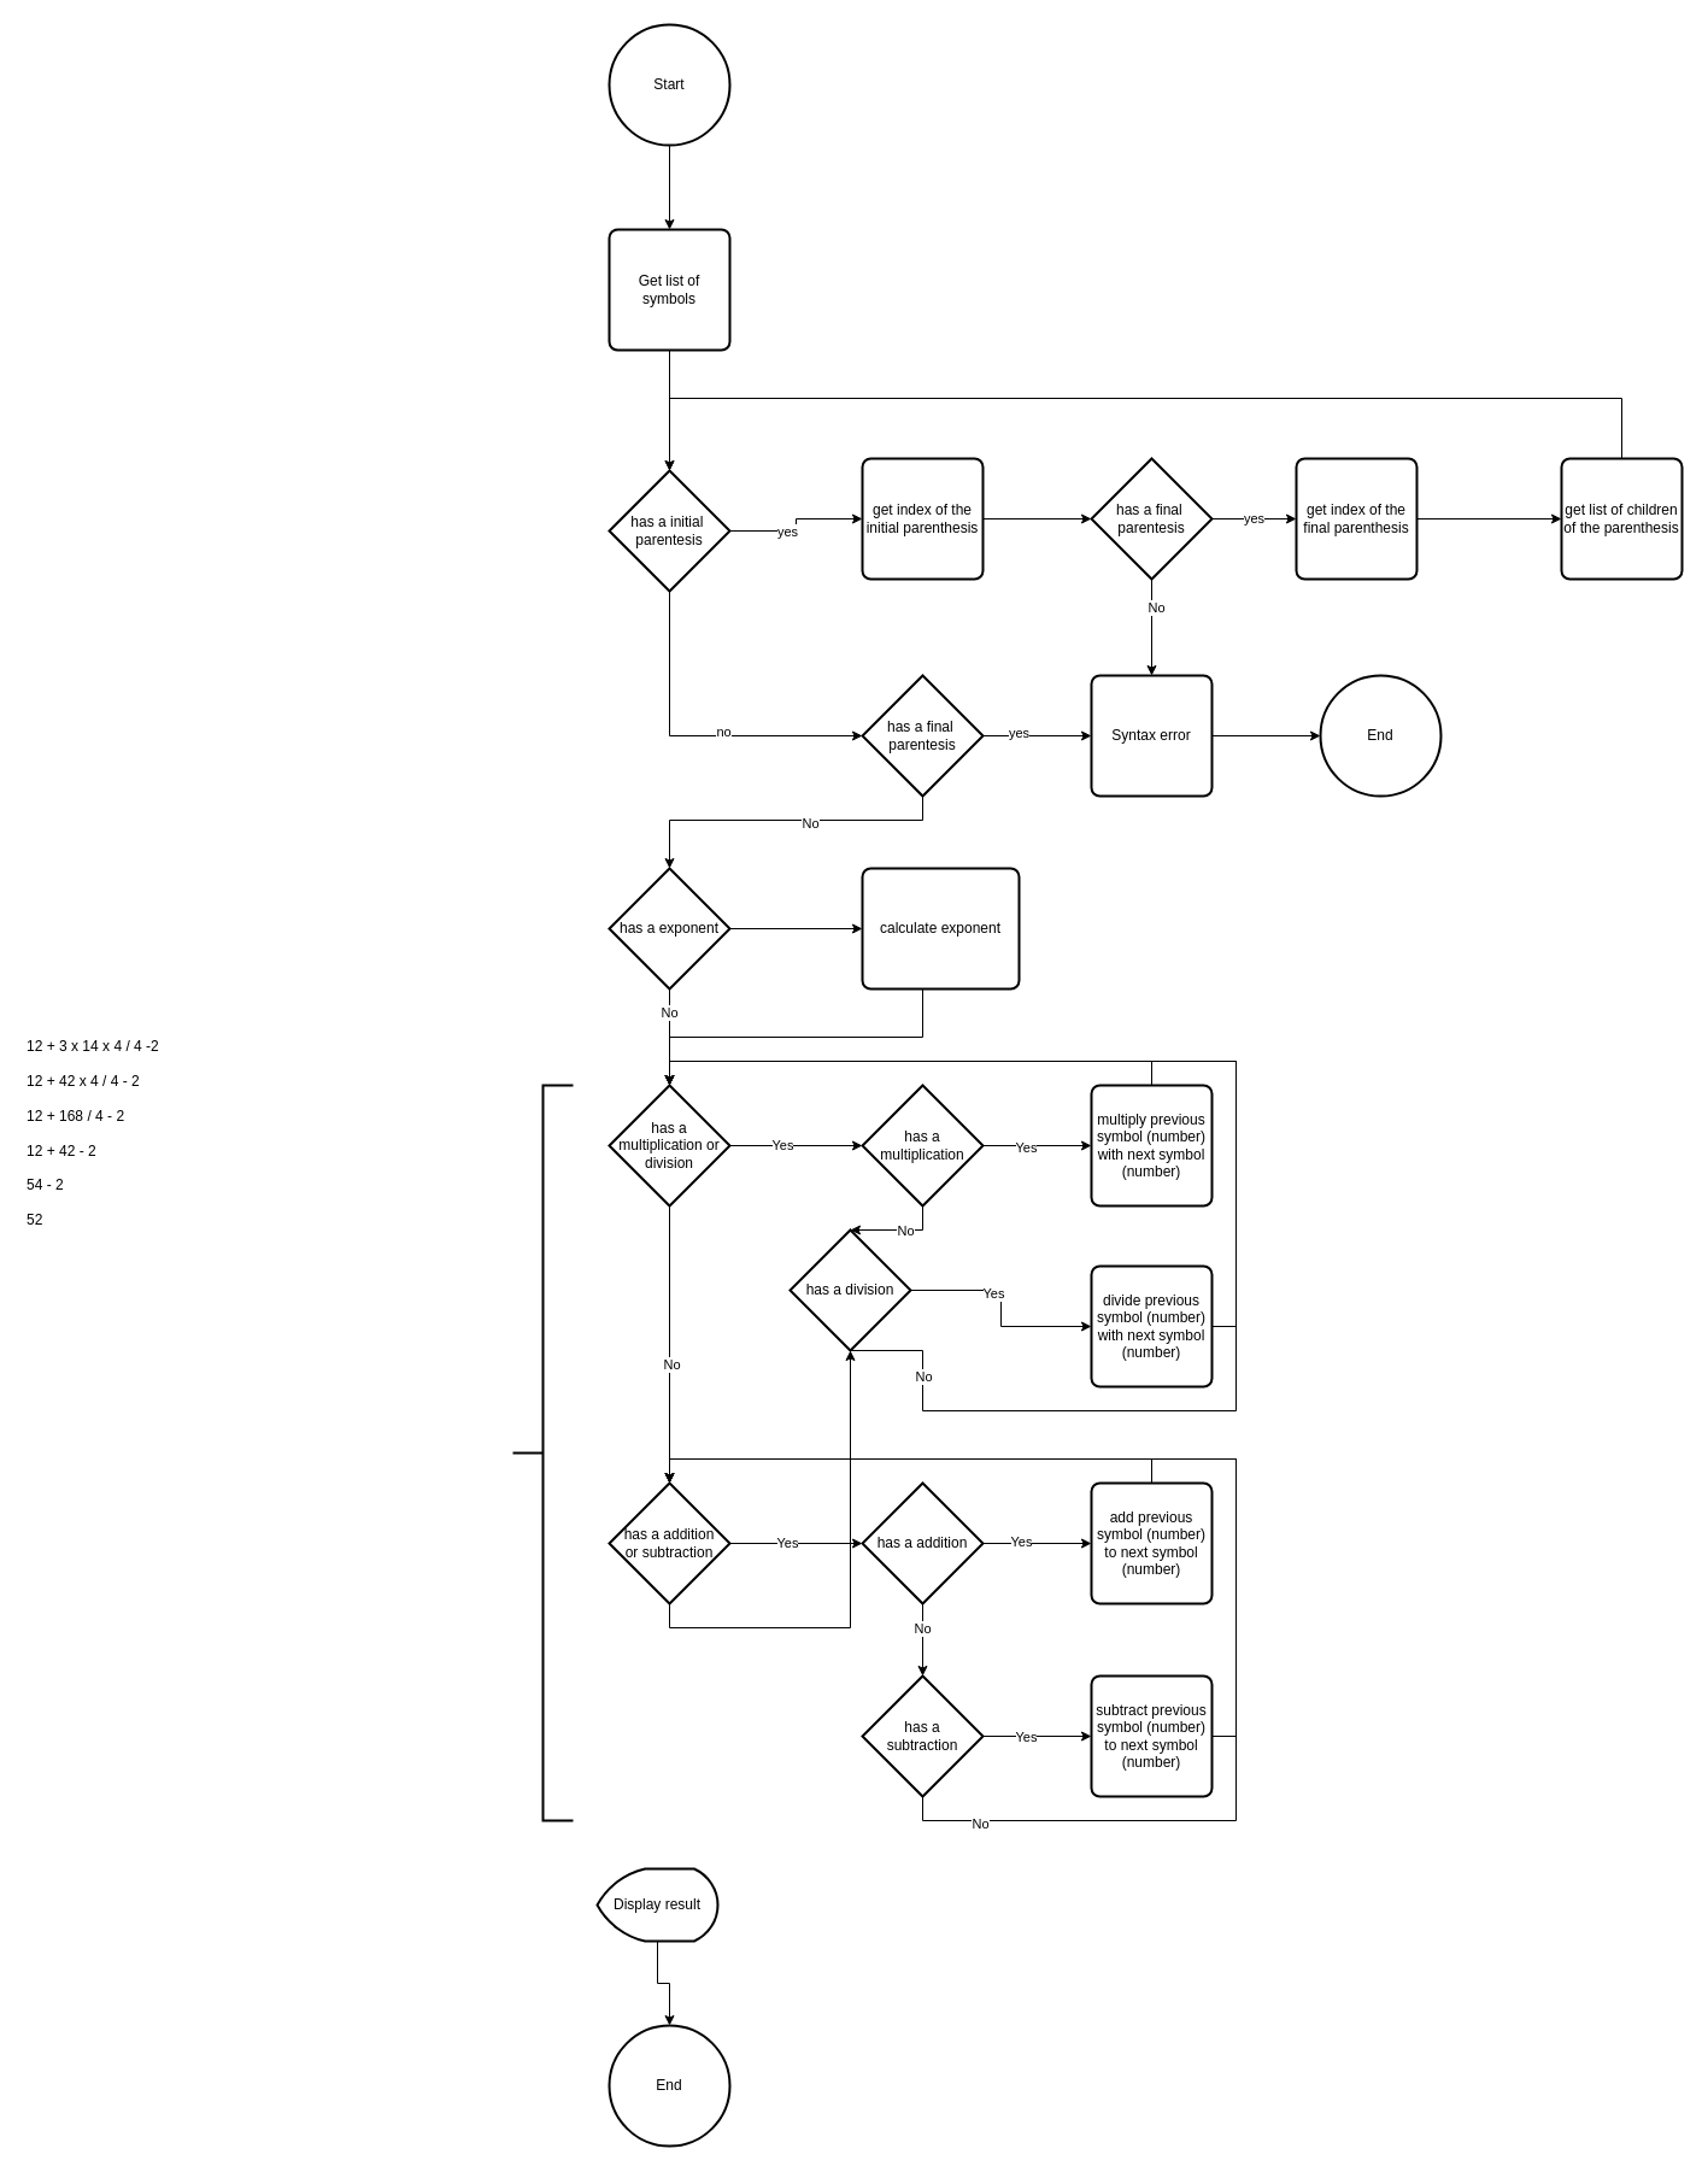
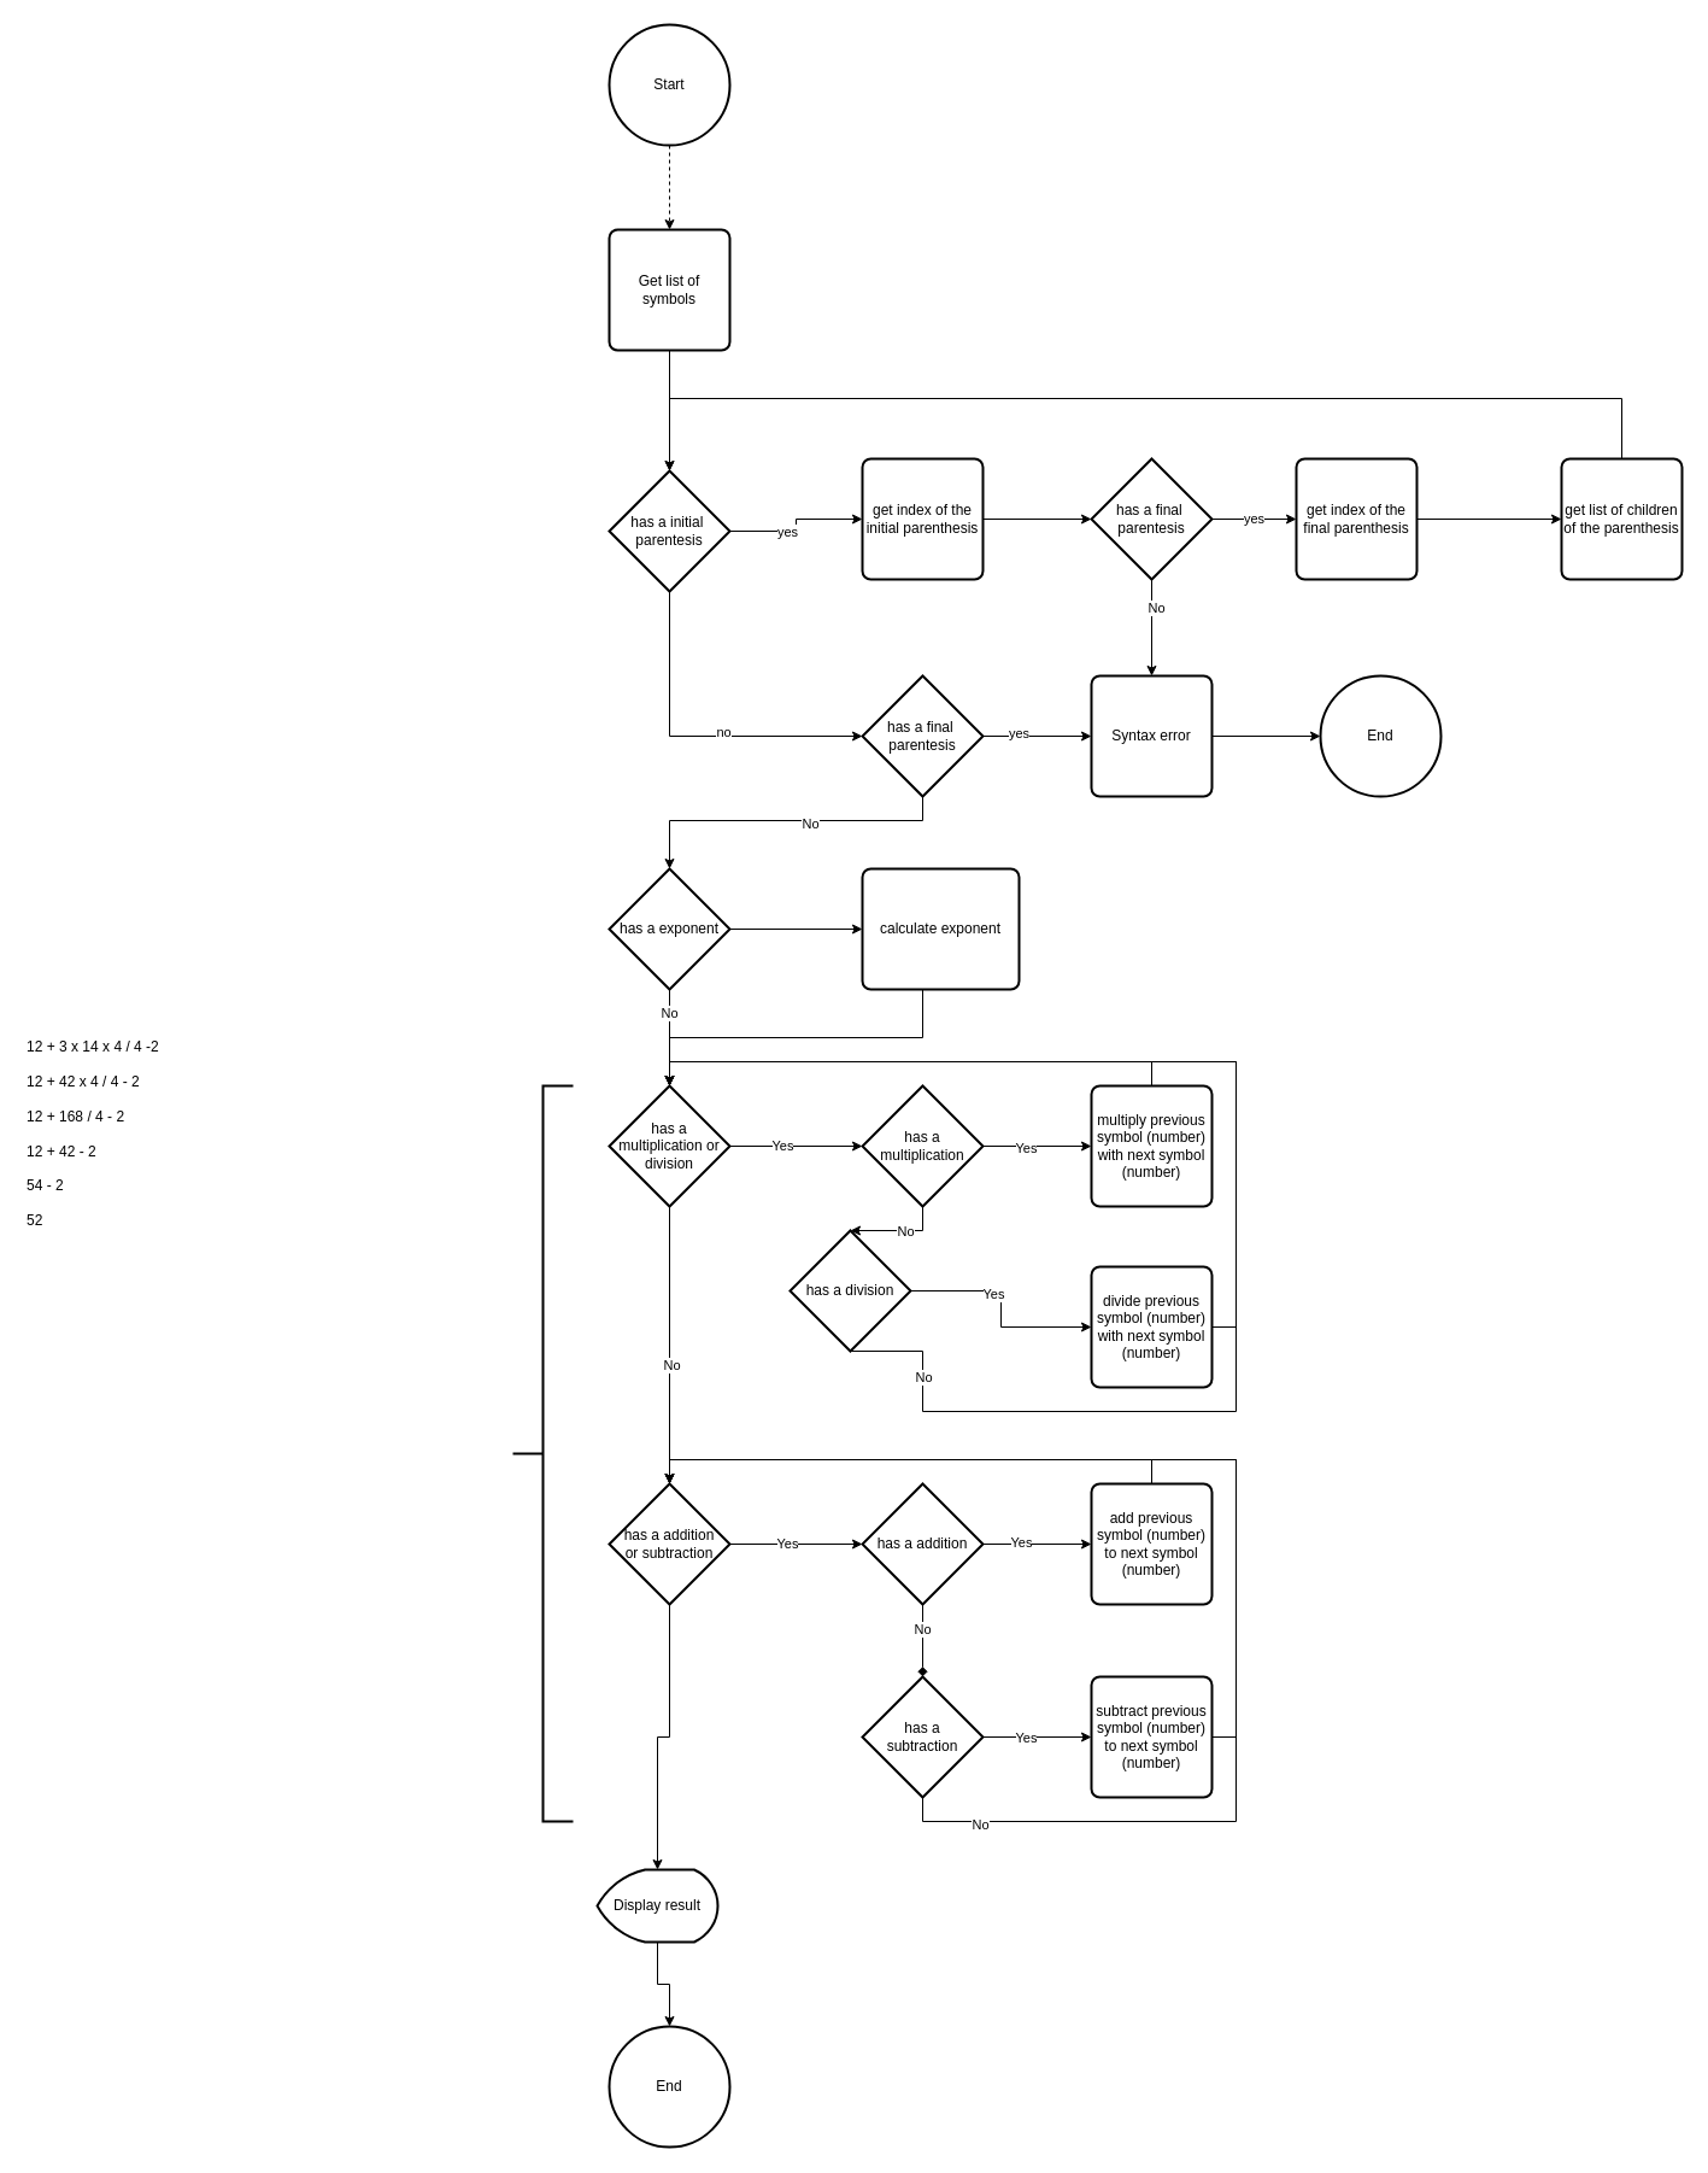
- <mxCell id="4" style="edgeStyle=orthogonalEdgeStyle;rounded=0;orthogonalLoop=1;jettySize=auto;html=1;exitX=0.5;exitY=1;exitDx=0;exitDy=0;exitPerimeter=0;entryX=0.5;entryY=0;entryDx=0;entryDy=0;" edge="1" parent="1" source="5" target="3"><mxGeometry relative="1" as="geometry" /></mxCell>
+ <mxCell id="4" style="edgeStyle=orthogonalEdgeStyle;rounded=0;orthogonalLoop=1;jettySize=auto;html=1;exitX=0.5;exitY=1;exitDx=0;exitDy=0;exitPerimeter=0;entryX=0.5;entryY=0;entryDx=0;entryDy=0;dashed=1;" edge="1" parent="1" source="5" target="3"><mxGeometry relative="1" as="geometry" /></mxCell>
- <mxCell id="45" style="edgeStyle=orthogonalEdgeStyle;rounded=0;orthogonalLoop=1;jettySize=auto;html=1;exitX=0.5;exitY=1;exitDx=0;exitDy=0;exitPerimeter=0;" edge="1" parent="1" source="46" target="42"><mxGeometry relative="1" as="geometry" /></mxCell>
+ <mxCell id="45" style="edgeStyle=orthogonalEdgeStyle;rounded=0;orthogonalLoop=1;jettySize=auto;html=1;exitX=0.5;exitY=1;exitDx=0;exitDy=0;exitPerimeter=0;entryX=0.5;entryY=0;entryDx=0;entryDy=0;entryPerimeter=0;" edge="1" parent="1" source="46" target="74"><mxGeometry relative="1" as="geometry" /></mxCell>
- <mxCell id="66" style="edgeStyle=orthogonalEdgeStyle;rounded=0;orthogonalLoop=1;jettySize=auto;html=1;exitX=0.5;exitY=1;exitDx=0;exitDy=0;exitPerimeter=0;entryX=0.5;entryY=0;entryDx=0;entryDy=0;entryPerimeter=0;" edge="1" parent="1" source="68" target="51"><mxGeometry relative="1" as="geometry" /></mxCell>
+ <mxCell id="66" style="edgeStyle=orthogonalEdgeStyle;rounded=0;orthogonalLoop=1;jettySize=auto;html=1;exitX=0.5;exitY=1;exitDx=0;exitDy=0;exitPerimeter=0;entryX=0.5;entryY=0;entryDx=0;entryDy=0;entryPerimeter=0;endArrow=diamond;" edge="1" parent="1" source="68" target="51"><mxGeometry relative="1" as="geometry" /></mxCell>
